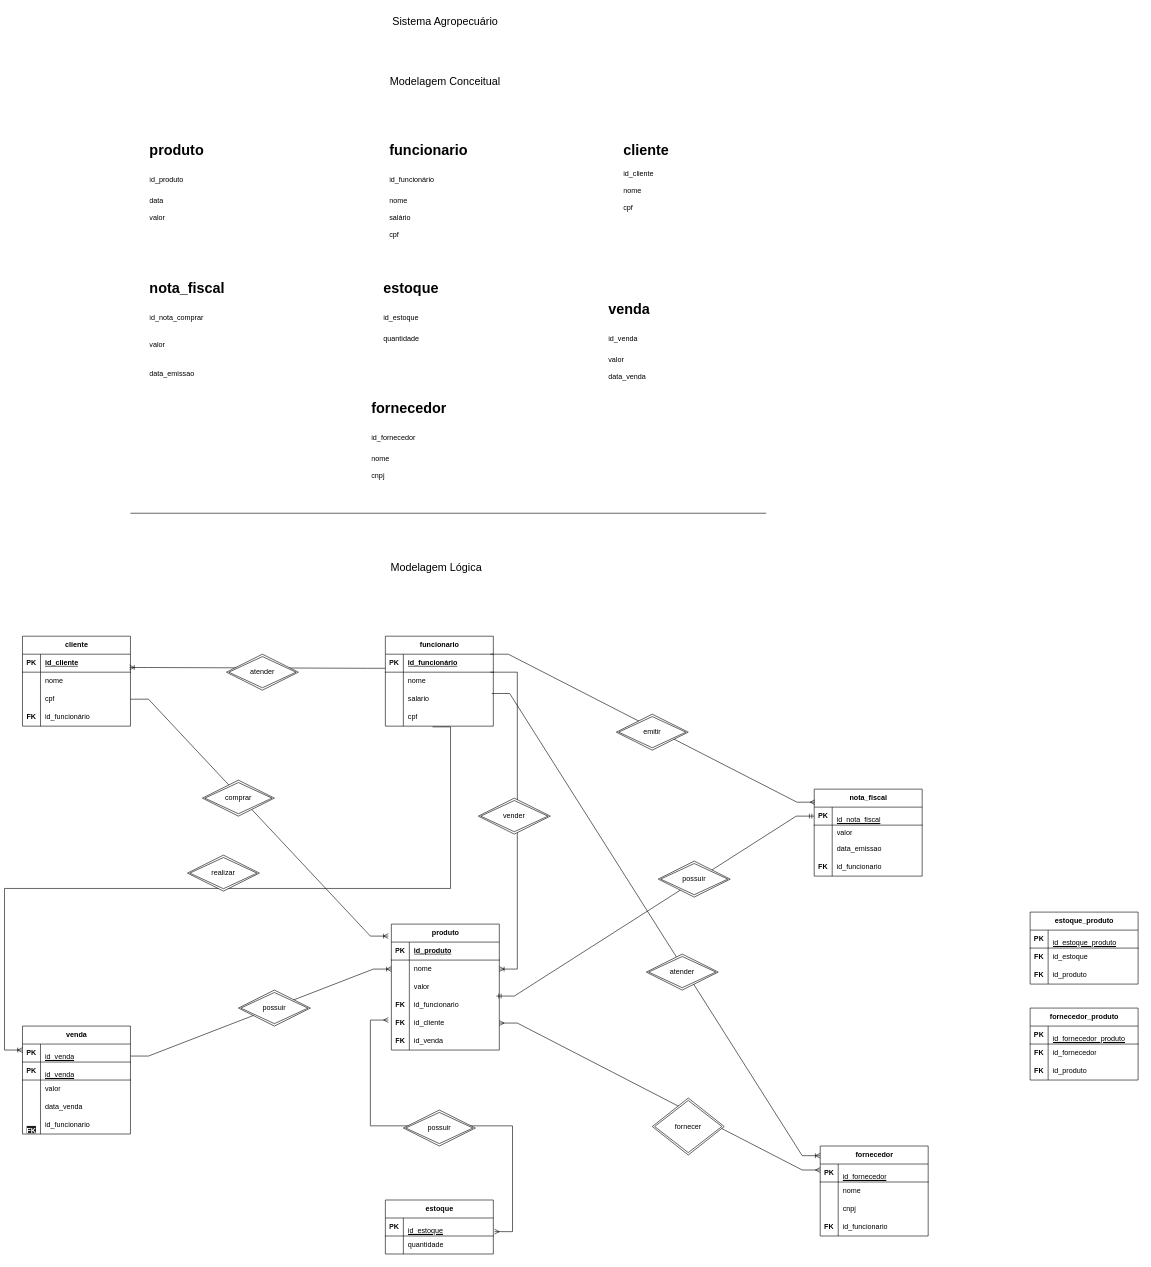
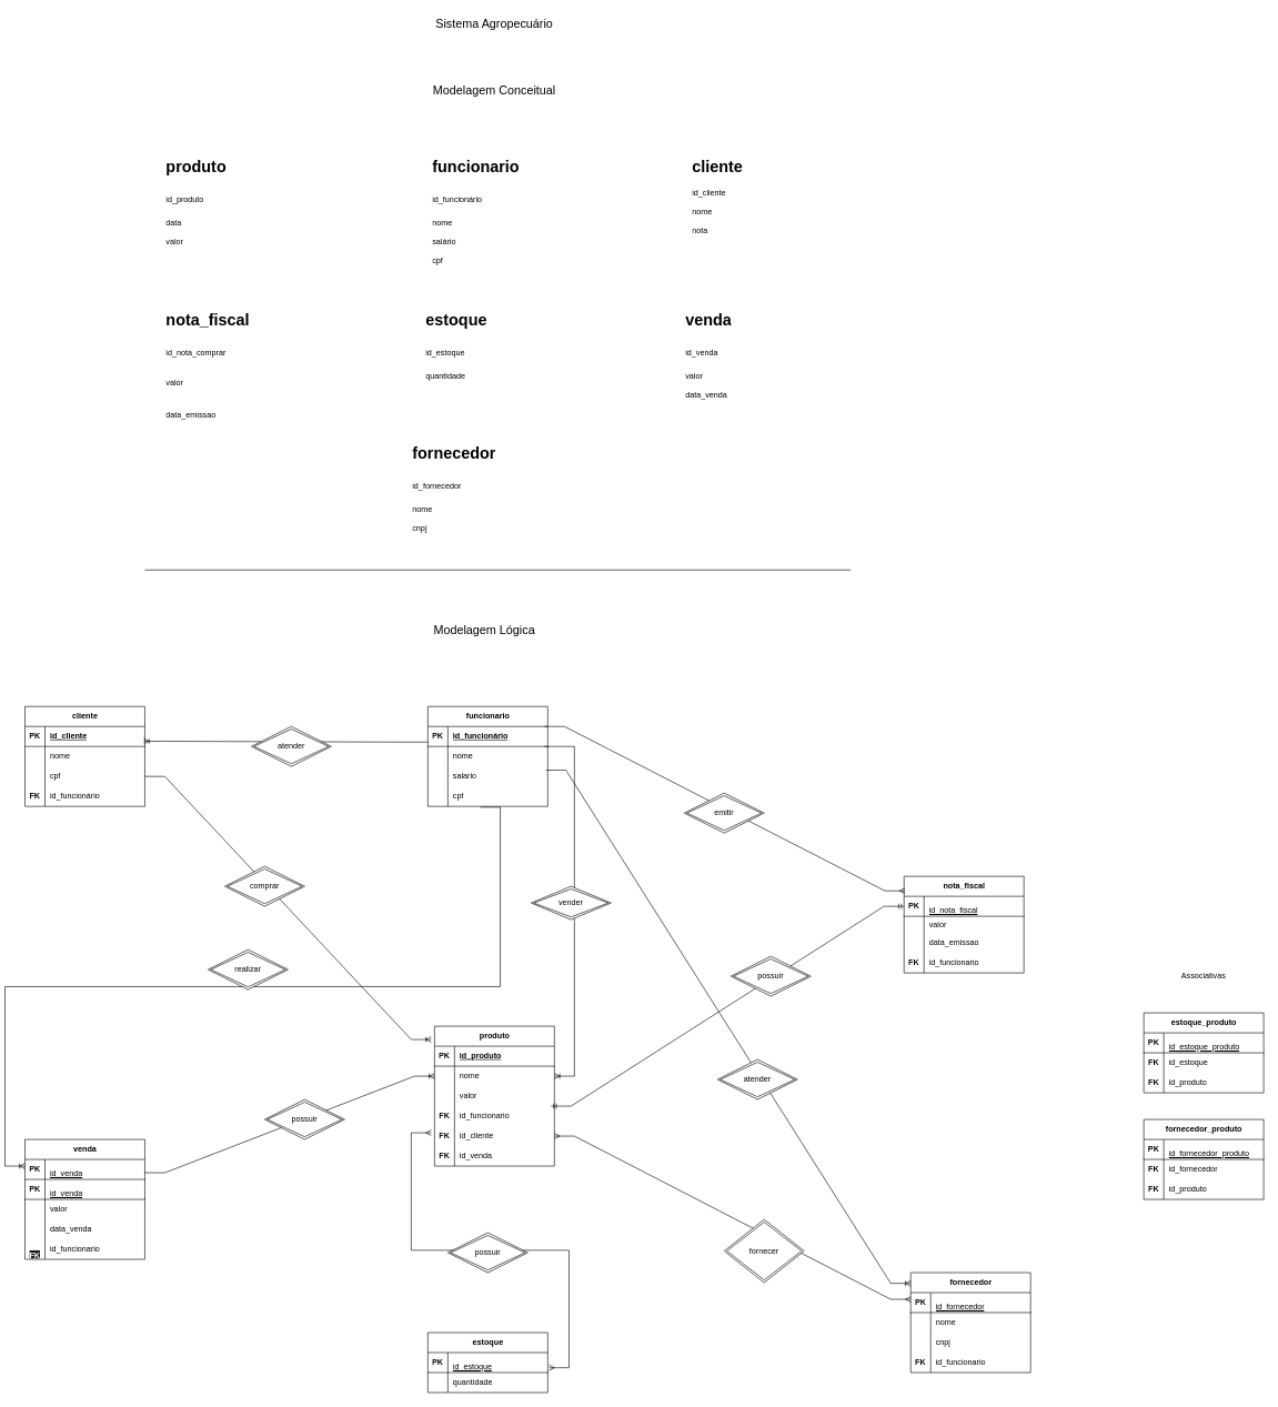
- <mxCell id="5" value="&lt;h1 style=&quot;margin-top: 0px;&quot;&gt;cliente&lt;/h1&gt;&lt;div&gt;id_cliente&lt;/div&gt;&lt;div&gt;&lt;br&gt;&lt;/div&gt;&lt;div&gt;nome&lt;/div&gt;&lt;div&gt;&lt;br&gt;&lt;/div&gt;&lt;div&gt;cpf&lt;/div&gt;&lt;div&gt;&lt;br&gt;&lt;/div&gt;&lt;div&gt;&lt;br&gt;&lt;/div&gt;&lt;div&gt;&lt;br&gt;&lt;/div&gt;" style="text;html=1;whiteSpace=wrap;overflow=hidden;rounded=0;" parent="1" vertex="1"><mxGeometry x="1020" y="230" width="180" height="140" as="geometry" /></mxCell>
+ <mxCell id="5" value="&lt;h1 style=&quot;margin-top: 0px;&quot;&gt;cliente&lt;/h1&gt;&lt;div&gt;id_cliente&lt;/div&gt;&lt;div&gt;&lt;br&gt;&lt;/div&gt;&lt;div&gt;nome&lt;/div&gt;&lt;div&gt;&lt;br&gt;&lt;/div&gt;&lt;div&gt;nota&lt;/div&gt;&lt;div&gt;&lt;br&gt;&lt;/div&gt;&lt;div&gt;&lt;br&gt;&lt;/div&gt;&lt;div&gt;&lt;br&gt;&lt;/div&gt;" style="text;html=1;whiteSpace=wrap;overflow=hidden;rounded=0;" parent="1" vertex="1"><mxGeometry x="1020" y="230" width="180" height="140" as="geometry" /></mxCell>
- <mxCell id="9" value="&lt;h1 style=&quot;margin-top: 0px;&quot;&gt;&lt;span style=&quot;background-color: transparent; color: light-dark(rgb(0, 0, 0), rgb(255, 255, 255));&quot;&gt;venda&lt;/span&gt;&lt;/h1&gt;&lt;h1 style=&quot;margin-top: 0px;&quot;&gt;&lt;span style=&quot;background-color: transparent; color: light-dark(rgb(0, 0, 0), rgb(255, 255, 255)); font-size: 12px; font-weight: normal;&quot;&gt;id_venda&amp;nbsp;&lt;/span&gt;&lt;/h1&gt;&lt;div&gt;&lt;span style=&quot;background-color: transparent; color: light-dark(rgb(0, 0, 0), rgb(255, 255, 255)); font-size: 12px; font-weight: normal;&quot;&gt;valor&lt;/span&gt;&lt;/div&gt;&lt;div&gt;&lt;span style=&quot;background-color: transparent; color: light-dark(rgb(0, 0, 0), rgb(255, 255, 255)); font-size: 12px; font-weight: normal;&quot;&gt;&lt;br&gt;&lt;/span&gt;&lt;/div&gt;&lt;div&gt;&lt;span style=&quot;background-color: transparent; color: light-dark(rgb(0, 0, 0), rgb(255, 255, 255)); font-size: 12px; font-weight: normal;&quot;&gt;data_venda&lt;/span&gt;&lt;/div&gt;&lt;div&gt;&lt;br&gt;&lt;/div&gt;" style="text;html=1;whiteSpace=wrap;overflow=hidden;rounded=0;" parent="1" vertex="1"><mxGeometry x="995" y="495" width="180" height="150" as="geometry" /></mxCell>
+ <mxCell id="9" value="&lt;h1 style=&quot;margin-top: 0px;&quot;&gt;&lt;span style=&quot;background-color: transparent; color: light-dark(rgb(0, 0, 0), rgb(255, 255, 255));&quot;&gt;venda&lt;/span&gt;&lt;/h1&gt;&lt;h1 style=&quot;margin-top: 0px;&quot;&gt;&lt;span style=&quot;background-color: transparent; color: light-dark(rgb(0, 0, 0), rgb(255, 255, 255)); font-size: 12px; font-weight: normal;&quot;&gt;id_venda&amp;nbsp;&lt;/span&gt;&lt;/h1&gt;&lt;div&gt;&lt;span style=&quot;background-color: transparent; color: light-dark(rgb(0, 0, 0), rgb(255, 255, 255)); font-size: 12px; font-weight: normal;&quot;&gt;valor&lt;/span&gt;&lt;/div&gt;&lt;div&gt;&lt;span style=&quot;background-color: transparent; color: light-dark(rgb(0, 0, 0), rgb(255, 255, 255)); font-size: 12px; font-weight: normal;&quot;&gt;&lt;br&gt;&lt;/span&gt;&lt;/div&gt;&lt;div&gt;&lt;span style=&quot;background-color: transparent; color: light-dark(rgb(0, 0, 0), rgb(255, 255, 255)); font-size: 12px; font-weight: normal;&quot;&gt;data_venda&lt;/span&gt;&lt;/div&gt;&lt;div&gt;&lt;br&gt;&lt;/div&gt;" style="text;html=1;whiteSpace=wrap;overflow=hidden;rounded=0;" parent="1" vertex="1"><mxGeometry x="1010" y="460" width="180" height="150" as="geometry" /></mxCell>
- <mxCell id="46" value="vender" style="shape=rhombus;double=1;perimeter=rhombusPerimeter;whiteSpace=wrap;html=1;align=center;" parent="1" vertex="1"><mxGeometry x="780" y="1330" width="120" height="60" as="geometry" /></mxCell>
+ <mxCell id="46" value="vender" style="shape=rhombus;double=1;perimeter=rhombusPerimeter;whiteSpace=wrap;html=1;align=center;" parent="1" vertex="1"><mxGeometry x="780" y="1330" width="120" height="50" as="geometry" /></mxCell>
+ <mxCell id="131" value="Associativas" style="text;html=1;align=center;verticalAlign=middle;whiteSpace=wrap;rounded=0;" parent="1" vertex="1"><mxGeometry x="1760" y="1450" width="60" height="30" as="geometry" /></mxCell>
